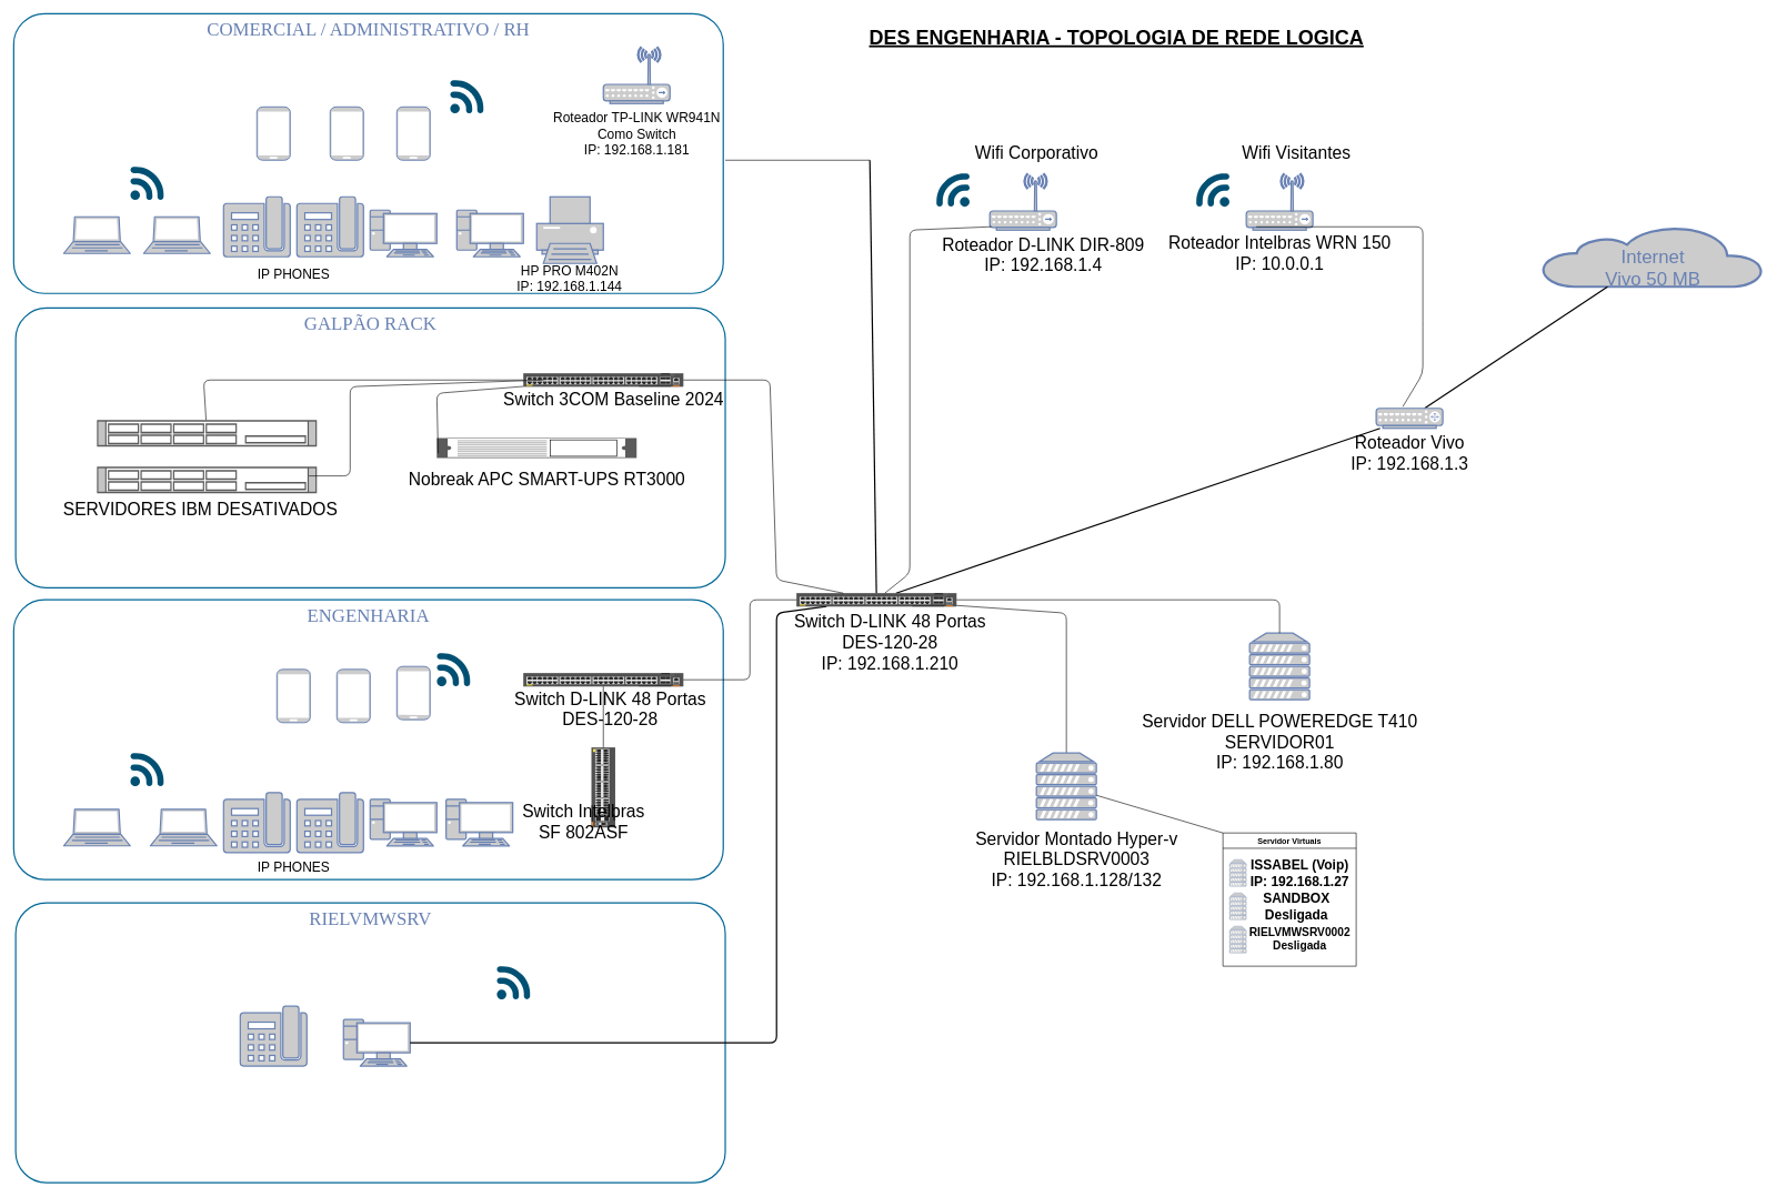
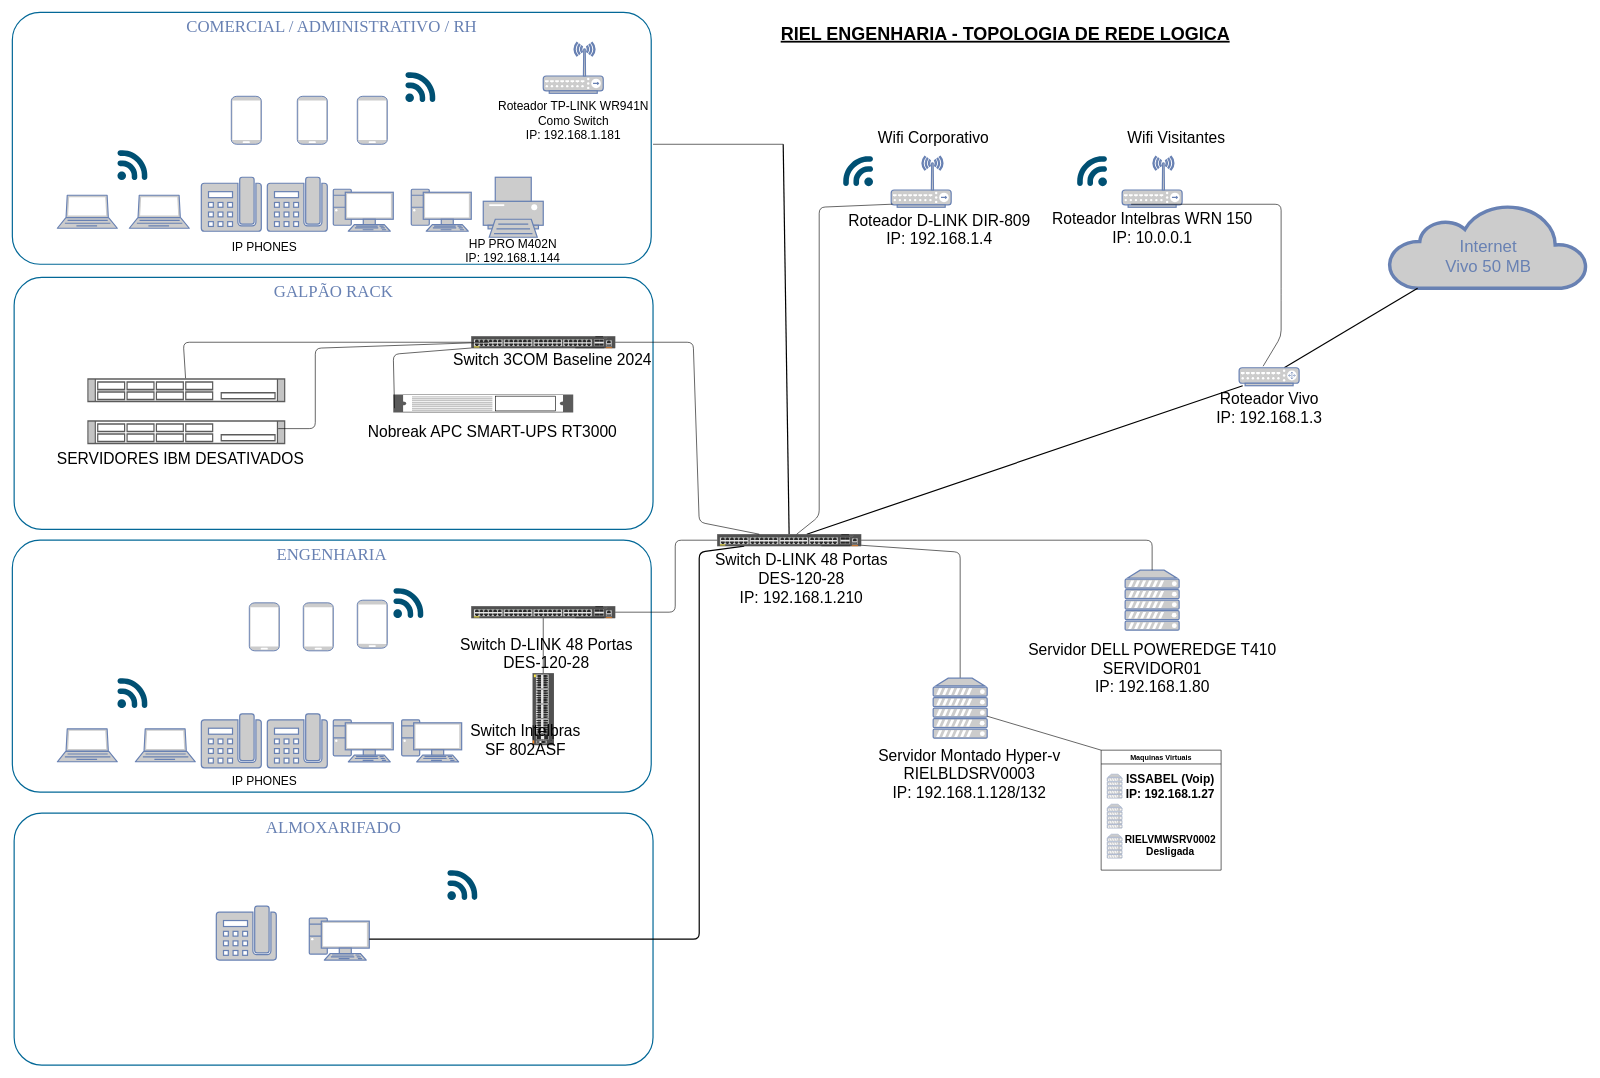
- <mxCell id="62" value="&lt;font style=&quot;font-size: 30px&quot;&gt;&lt;b&gt;&lt;u&gt;DES ENGENHARIA - TOPOLOGIA DE REDE LOGICA&lt;/u&gt;&lt;/b&gt;&lt;/font&gt;" style="text;html=1;resizable=0;autosize=1;align=center;verticalAlign=middle;points=[];fillColor=none;strokeColor=none;rounded=0;" vertex="1" parent="1"><mxGeometry x="1295" y="40" width="760" height="30" as="geometry" /></mxCell>
+ <mxCell id="62" value="&lt;font style=&quot;font-size: 30px&quot;&gt;&lt;b&gt;&lt;u&gt;RIEL ENGENHARIA - TOPOLOGIA DE REDE LOGICA&lt;/u&gt;&lt;/b&gt;&lt;/font&gt;" style="text;html=1;resizable=0;autosize=1;align=center;verticalAlign=middle;points=[];fillColor=none;strokeColor=none;rounded=0;" vertex="1" parent="1"><mxGeometry x="1295" y="40" width="760" height="30" as="geometry" /></mxCell>
- <mxCell id="77" value="&lt;font style=&quot;font-size: 26px&quot;&gt;Wifi Visitantes&lt;br&gt;&lt;/font&gt;" style="text;html=1;resizable=0;autosize=1;align=center;verticalAlign=middle;points=[];fillColor=none;strokeColor=none;rounded=0;" vertex="1" parent="1"><mxGeometry x="1855" y="220" width="180" height="20" as="geometry" /></mxCell>
+ <mxCell id="77" value="&lt;font style=&quot;font-size: 26px&quot;&gt;Wifi Visitantes&lt;br&gt;&lt;/font&gt;" style="text;html=1;resizable=0;autosize=1;align=center;verticalAlign=middle;points=[];fillColor=none;strokeColor=none;rounded=0;" vertex="1" parent="1"><mxGeometry x="1870" y="220" width="180" height="20" as="geometry" /></mxCell>
- <mxCell id="14" value="&lt;br&gt;Internet&lt;br&gt;Vivo 50 MB" style="html=1;fillColor=#CCCCCC;strokeColor=#6881B3;gradientColor=none;gradientDirection=north;strokeWidth=2;shape=mxgraph.networks.cloud;fontColor=#6881B3;rounded=0;shadow=0;comic=0;align=center;fontSize=28;" parent="1" vertex="1"><mxGeometry x="2315" y="340" width="330" height="90" as="geometry" /></mxCell>
+ <mxCell id="14" value="&lt;br&gt;Internet&lt;br&gt;Vivo 50 MB" style="html=1;fillColor=#CCCCCC;strokeColor=#6881B3;gradientColor=none;gradientDirection=north;strokeWidth=2;shape=mxgraph.networks.cloud;fontColor=#6881B3;rounded=0;shadow=0;comic=0;align=center;fontSize=28;" parent="1" vertex="1"><mxGeometry x="2315" y="340" width="330" height="140" as="geometry" /></mxCell>
- <mxCell id="57" value="&lt;font style=&quot;font-size: 26px&quot;&gt;Switch D-LINK 48 Portas&lt;br&gt;DES-120-28&lt;br&gt;&lt;br&gt;&lt;/font&gt;" style="text;html=1;resizable=0;autosize=1;align=center;verticalAlign=middle;points=[];fillColor=none;strokeColor=none;rounded=0;" vertex="1" parent="1"><mxGeometry x="765" y="1050" width="300" height="60" as="geometry" /></mxCell>
+ <mxCell id="57" value="&lt;font style=&quot;font-size: 26px&quot;&gt;Switch D-LINK 48 Portas&lt;br&gt;DES-120-28&lt;br&gt;&lt;br&gt;&lt;/font&gt;" style="text;html=1;resizable=0;autosize=1;align=center;verticalAlign=middle;points=[];fillColor=none;strokeColor=none;rounded=0;" vertex="1" parent="1"><mxGeometry x="760" y="1075" width="300" height="60" as="geometry" /></mxCell>
- <mxCell id="81" value="Servidor Virtuais" style="swimlane;" vertex="1" parent="1"><mxGeometry x="1835" y="1250" width="200" height="200" as="geometry"><mxRectangle x="1890" y="1250" width="130" height="23" as="alternateBounds" /></mxGeometry></mxCell>
+ <mxCell id="81" value="Maquinas Virtuais" style="swimlane;" vertex="1" parent="1"><mxGeometry x="1835" y="1250" width="200" height="200" as="geometry"><mxRectangle x="1890" y="1250" width="130" height="23" as="alternateBounds" /></mxGeometry></mxCell>
- <mxCell id="84" value="&lt;b style=&quot;font-size: 20px&quot;&gt;SANDBOX&lt;br&gt;Desligada&lt;br&gt;&lt;/b&gt;" style="text;html=1;align=center;verticalAlign=middle;resizable=0;points=[];autosize=1;strokeColor=none;" vertex="1" parent="81"><mxGeometry x="50" y="90" width="120" height="40" as="geometry" /></mxCell>
- <mxCell id="2" value="RIELVMWSRV&lt;br&gt;" style="rounded=1;whiteSpace=wrap;html=1;shadow=0;comic=0;strokeColor=#036897;strokeWidth=2;fillColor=none;fontFamily=Verdana;fontSize=28;fontColor=#6881B3;align=center;arcSize=11;verticalAlign=top;" parent="1" vertex="1"><mxGeometry x="23" y="1355" width="1065" height="420" as="geometry" /></mxCell>
+ <mxCell id="2" value="ALMOXARIFADO&lt;br&gt;" style="rounded=1;whiteSpace=wrap;html=1;shadow=0;comic=0;strokeColor=#036897;strokeWidth=2;fillColor=none;fontFamily=Verdana;fontSize=28;fontColor=#6881B3;align=center;arcSize=11;verticalAlign=top;" parent="1" vertex="1"><mxGeometry x="23" y="1355" width="1065" height="420" as="geometry" /></mxCell>
